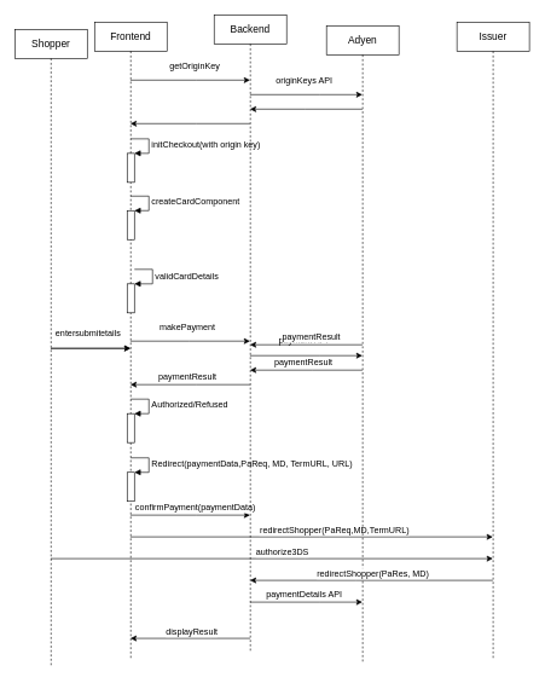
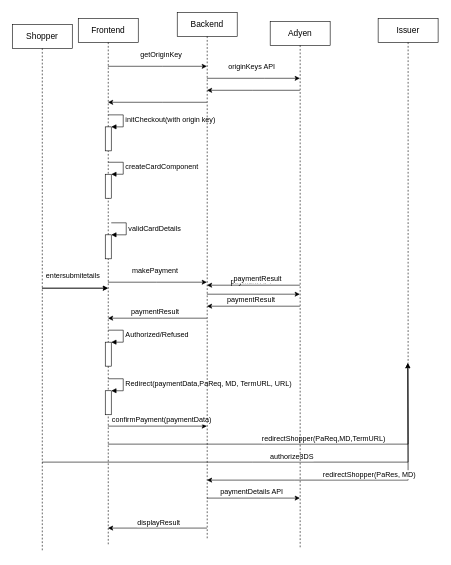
- <mxCell id="40" value="Issuer" style="shape=umlLifeline;perimeter=lifelinePerimeter;whiteSpace=wrap;html=1;container=1;collapsible=0;recursiveResize=0;outlineConnect=0;fontSize=14;" vertex="1" parent="1"><mxGeometry x="630" y="30" width="100" height="880" as="geometry" /></mxCell>
+ <mxCell id="40" value="Issuer" style="shape=umlLifeline;perimeter=lifelinePerimeter;whiteSpace=wrap;html=1;container=1;collapsible=0;recursiveResize=0;outlineConnect=0;fontSize=14;" vertex="1" parent="1"><mxGeometry x="630" y="30" width="100" height="575" as="geometry" /></mxCell>
